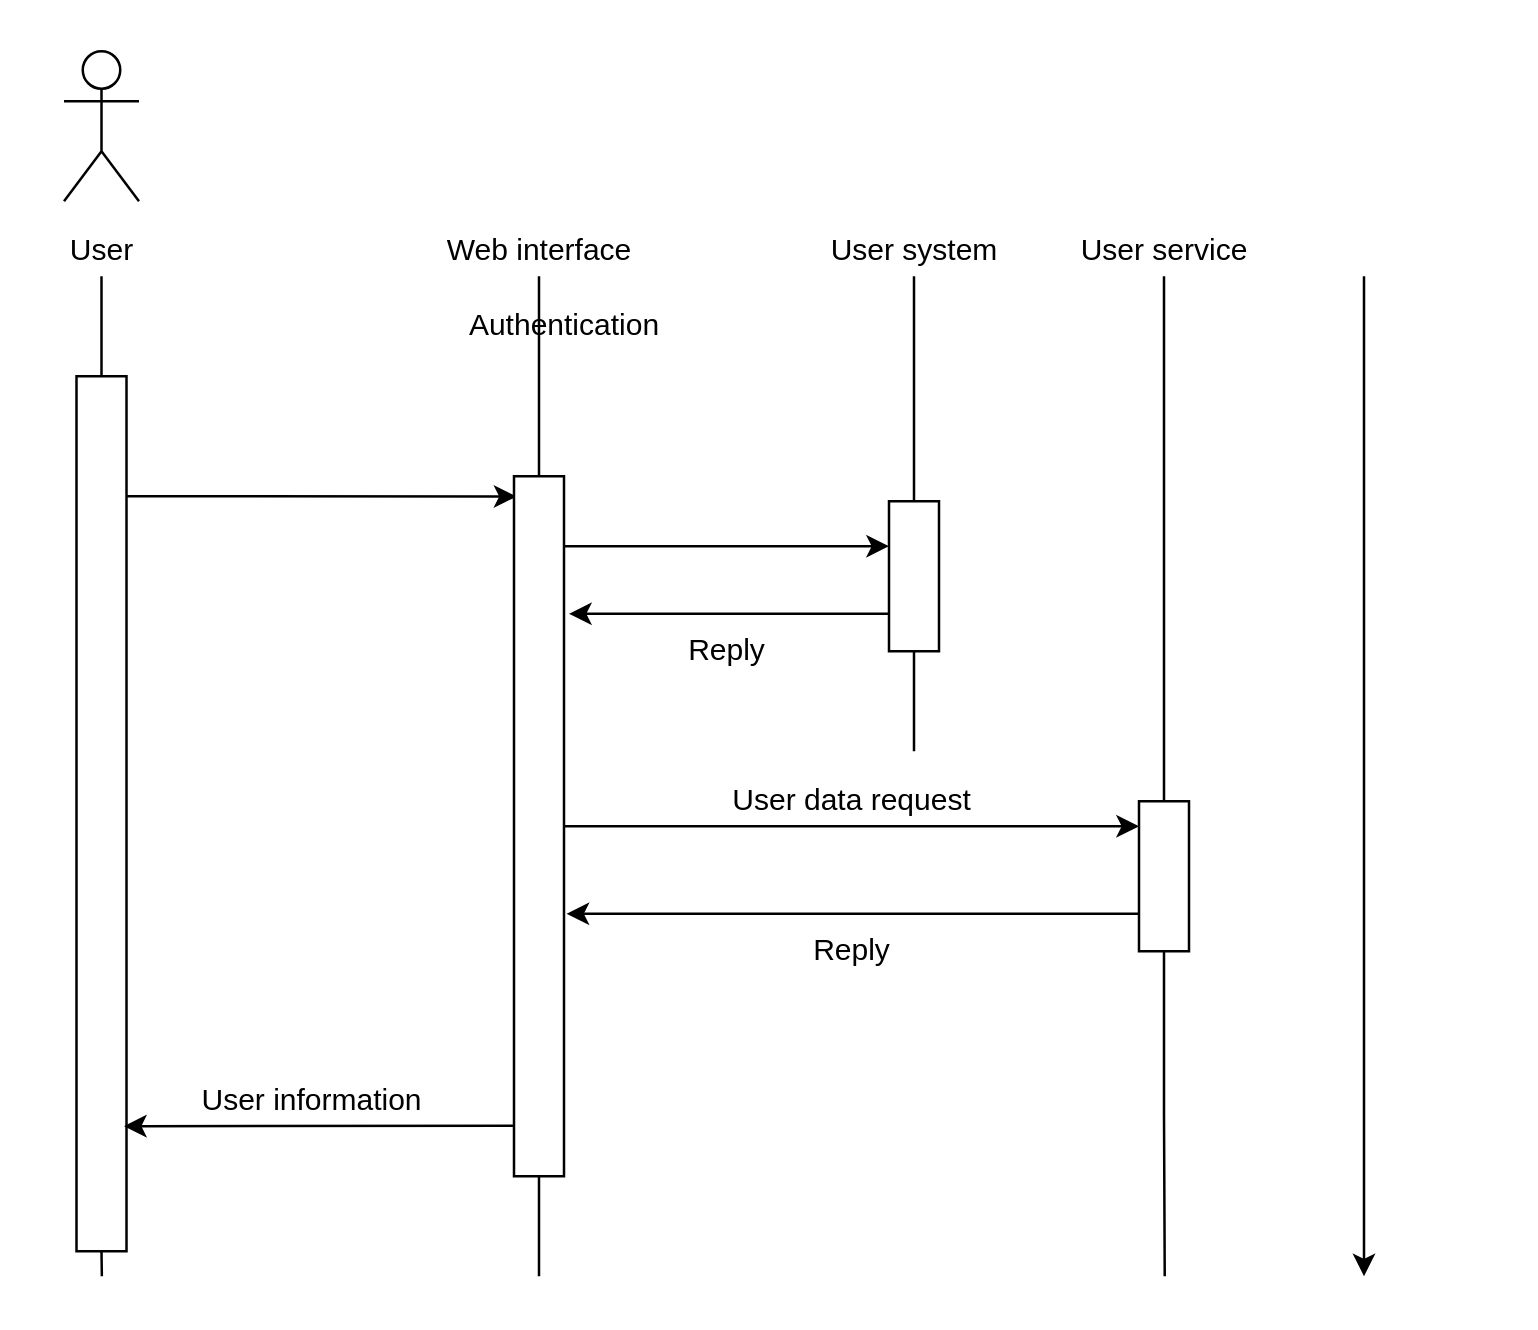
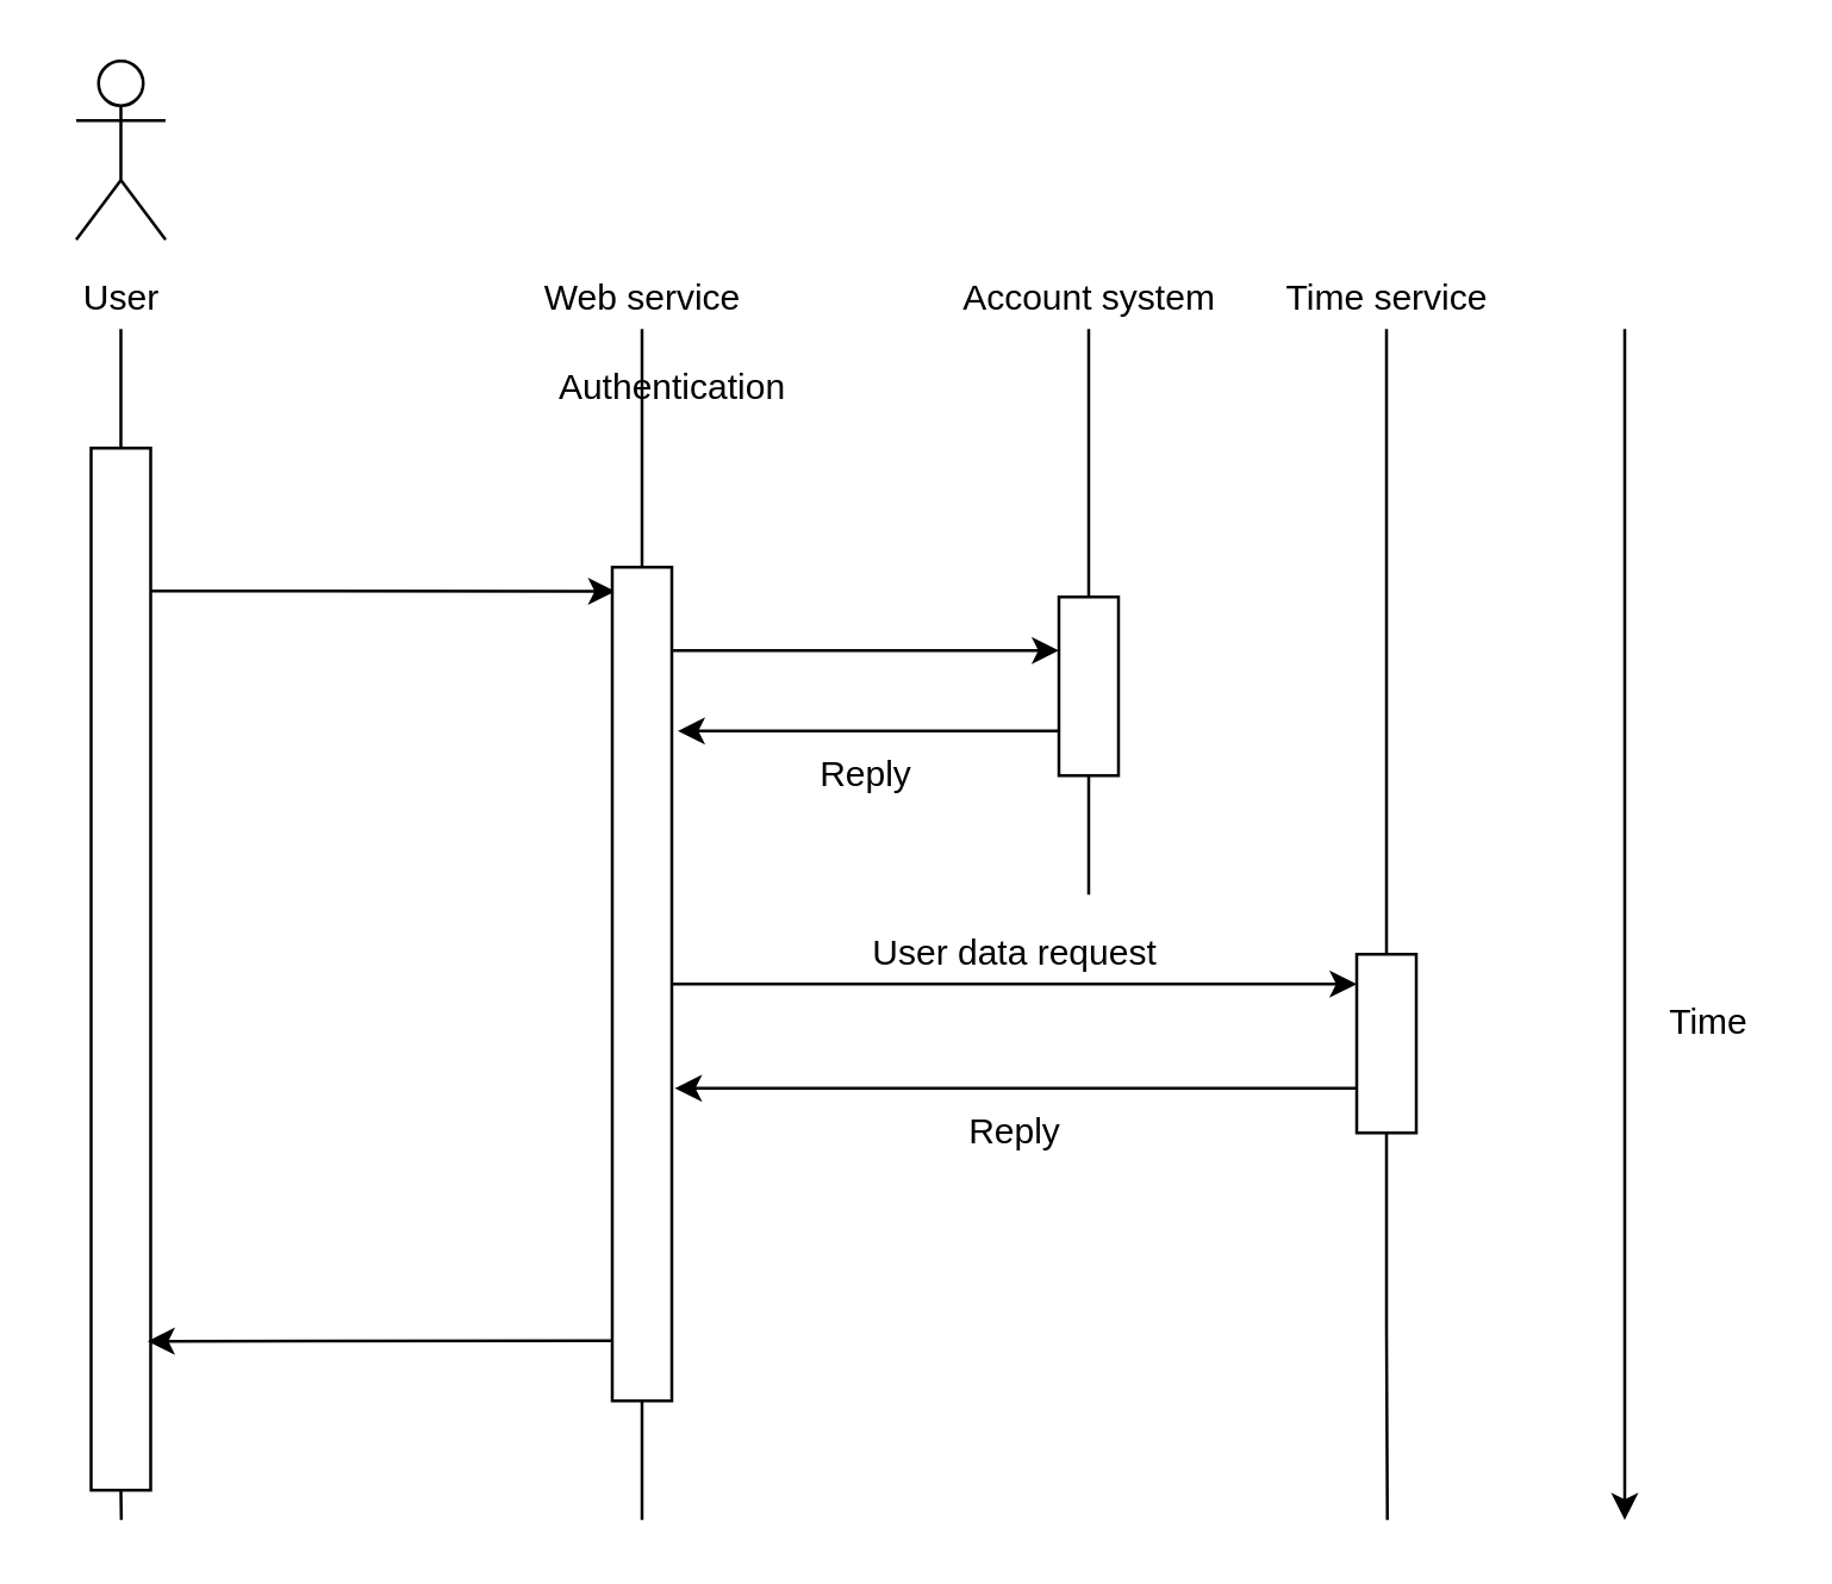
- <mxCell id="22" value="Web interface" style="text;html=1;align=center;verticalAlign=middle;resizable=0;points=[];autosize=1;fontColor=#000000;" vertex="1" parent="1"><mxGeometry x="170" y="90" width="90" height="20" as="geometry" /></mxCell>
+ <mxCell id="22" value="Web service" style="text;html=1;align=center;verticalAlign=middle;resizable=0;points=[];autosize=1;fontColor=#000000;" vertex="1" parent="1"><mxGeometry x="170" y="90" width="90" height="20" as="geometry" /></mxCell>
- <mxCell id="28" value="User system" style="text;html=1;align=center;verticalAlign=middle;resizable=0;points=[];autosize=1;fontColor=#000000;" vertex="1" parent="1"><mxGeometry x="315" y="90" width="100" height="20" as="geometry" /></mxCell>
+ <mxCell id="28" value="Account system" style="text;html=1;align=center;verticalAlign=middle;resizable=0;points=[];autosize=1;fontColor=#000000;" vertex="1" parent="1"><mxGeometry x="315" y="90" width="100" height="20" as="geometry" /></mxCell>
- <mxCell id="29" value="User service" style="text;html=1;align=center;verticalAlign=middle;resizable=0;points=[];autosize=1;fontColor=#000000;" vertex="1" parent="1"><mxGeometry x="425" y="90" width="80" height="20" as="geometry" /></mxCell>
+ <mxCell id="29" value="Time service" style="text;html=1;align=center;verticalAlign=middle;resizable=0;points=[];autosize=1;fontColor=#000000;" vertex="1" parent="1"><mxGeometry x="425" y="90" width="80" height="20" as="geometry" /></mxCell>
+ <mxCell id="31" value="Time" style="text;html=1;align=center;verticalAlign=middle;resizable=0;points=[];autosize=1;fontColor=#000000;" vertex="1" parent="1"><mxGeometry x="553" y="333" width="40" height="20" as="geometry" /></mxCell>
- <mxCell id="23" value="User information" style="text;html=1;align=center;verticalAlign=middle;resizable=0;points=[];autosize=1;fontColor=#000000;" vertex="1" parent="1"><mxGeometry x="69" y="430" width="110" height="20" as="geometry" /></mxCell>
